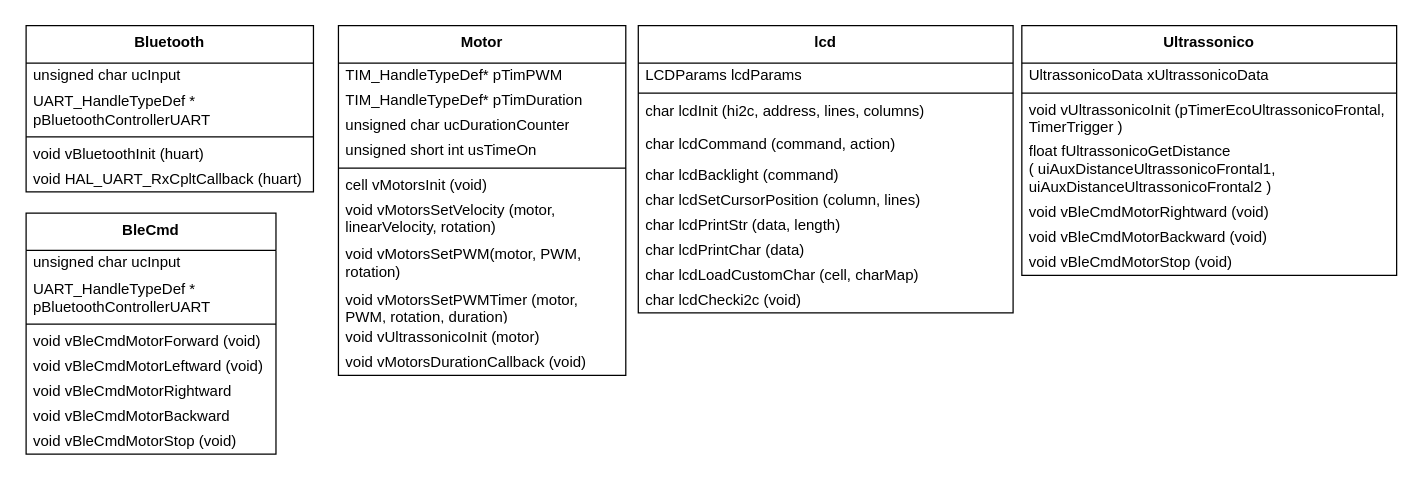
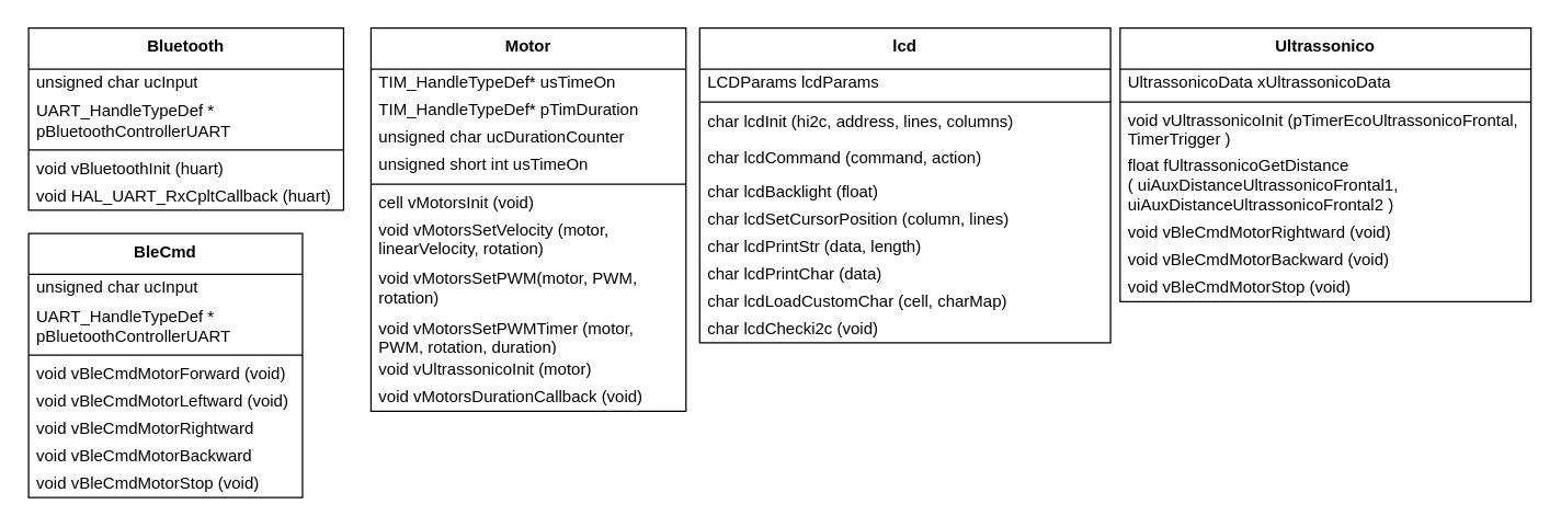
- <mxCell id="18" value="TIM_HandleTypeDef* pTimPWM" style="text;html=1;strokeColor=none;fillColor=none;align=left;verticalAlign=middle;spacingLeft=4;spacingRight=4;overflow=hidden;rotatable=0;points=[[0,0.5],[1,0.5]];portConstraint=eastwest;whiteSpace=wrap;" parent="17" vertex="1"><mxGeometry y="30" width="230" height="20" as="geometry" /></mxCell>
+ <mxCell id="18" value="TIM_HandleTypeDef* usTimeOn" style="text;html=1;strokeColor=none;fillColor=none;align=left;verticalAlign=middle;spacingLeft=4;spacingRight=4;overflow=hidden;rotatable=0;points=[[0,0.5],[1,0.5]];portConstraint=eastwest;whiteSpace=wrap;" parent="17" vertex="1"><mxGeometry y="30" width="230" height="20" as="geometry" /></mxCell>
- <mxCell id="42" value="char&amp;nbsp;lcdBacklight (command)" style="text;html=1;strokeColor=none;fillColor=none;align=left;verticalAlign=middle;spacingLeft=4;spacingRight=4;overflow=hidden;rotatable=0;points=[[0,0.5],[1,0.5]];portConstraint=eastwest;whiteSpace=wrap;" parent="37" vertex="1"><mxGeometry y="110" width="300" height="20" as="geometry" /></mxCell>
+ <mxCell id="42" value="char&amp;nbsp;lcdBacklight (float)" style="text;html=1;strokeColor=none;fillColor=none;align=left;verticalAlign=middle;spacingLeft=4;spacingRight=4;overflow=hidden;rotatable=0;points=[[0,0.5],[1,0.5]];portConstraint=eastwest;whiteSpace=wrap;" parent="37" vertex="1"><mxGeometry y="110" width="300" height="20" as="geometry" /></mxCell>
